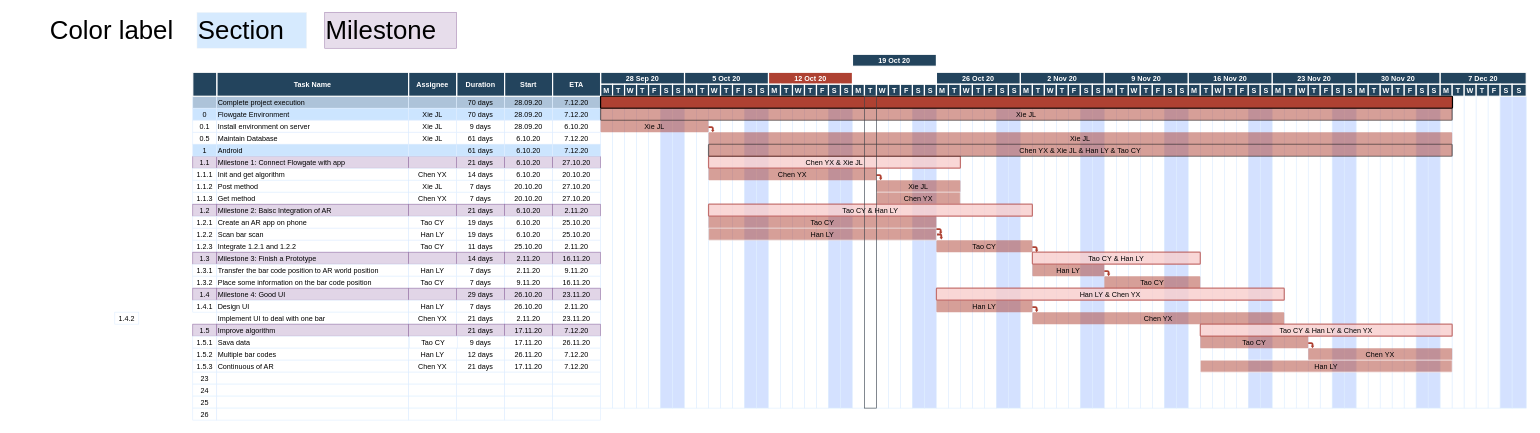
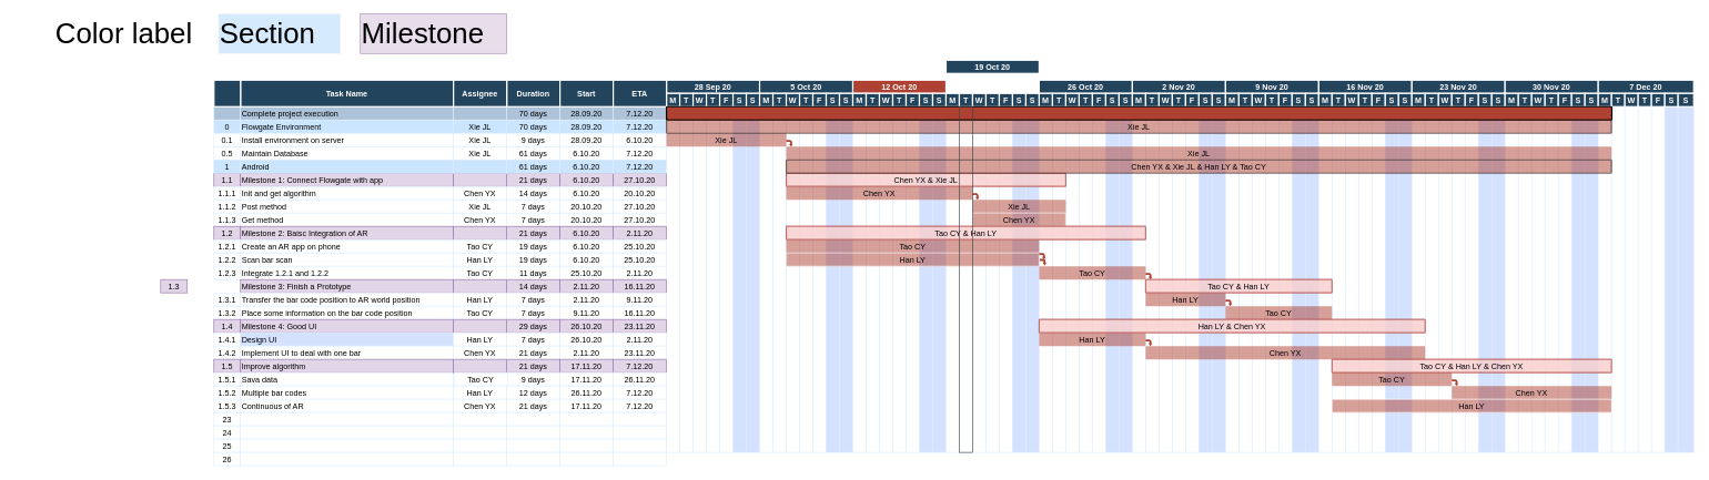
- <mxCell id="65" value="1.3" style="strokeColor=#9673a6;fillColor=#e1d5e7;" parent="1" vertex="1"><mxGeometry x="320" y="420" width="40" height="20" as="geometry" /></mxCell>
+ <mxCell id="65" value="1.3" style="strokeColor=#9673a6;fillColor=#e1d5e7;" parent="1" vertex="1"><mxGeometry x="240" y="420" width="40" height="20" as="geometry" /></mxCell>
- <mxCell id="86" value="Design UI" style="align=left;strokeColor=#DEEDFF" parent="1" vertex="1"><mxGeometry x="360" y="500" width="320.0" height="20" as="geometry" /></mxCell>
+ <mxCell id="86" value="Design UI" style="align=left;strokeColor=#DEEDFF;fillColor=#d4e1ff;" parent="1" vertex="1"><mxGeometry x="360" y="500" width="320.0" height="20" as="geometry" /></mxCell>
- <mxCell id="90" value="1.4.2" style="strokeColor=#DEEDFF" parent="1" vertex="1"><mxGeometry x="190" y="520" width="40" height="20" as="geometry" /></mxCell>
+ <mxCell id="90" value="1.4.2" style="strokeColor=#DEEDFF" parent="1" vertex="1"><mxGeometry x="320" y="520" width="40" height="20" as="geometry" /></mxCell>
